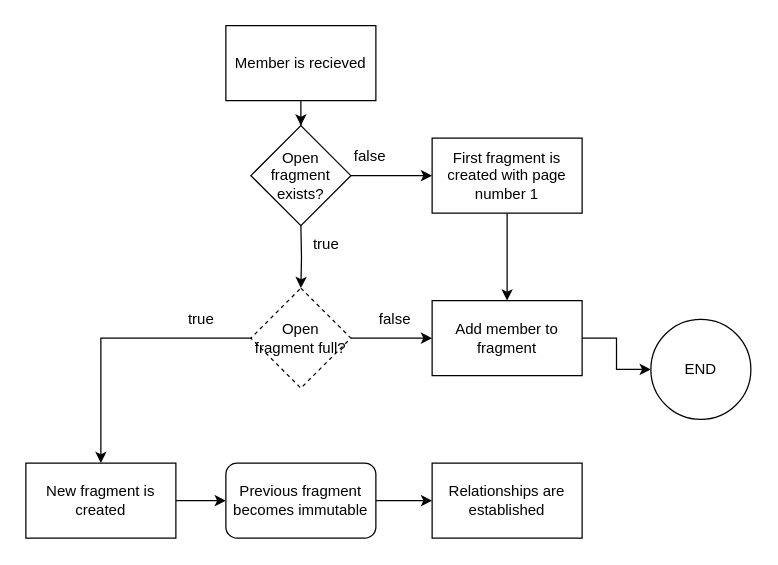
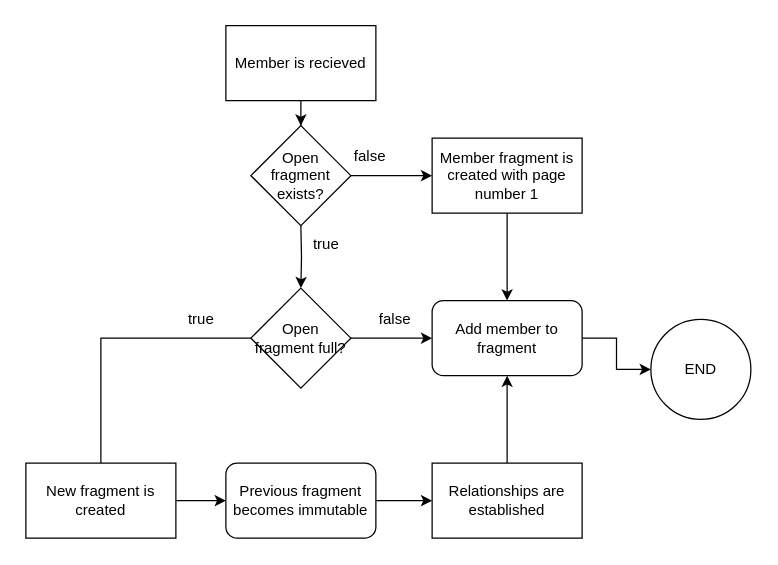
- <mxCell id="5" value="First fragment is created with page number 1" style="rounded=0;whiteSpace=wrap;html=1;" vertex="1" parent="1"><mxGeometry x="345" y="110" width="120" height="60" as="geometry" /></mxCell>
+ <mxCell id="5" value="Member fragment is created with page number 1" style="rounded=0;whiteSpace=wrap;html=1;" vertex="1" parent="1"><mxGeometry x="345" y="110" width="120" height="60" as="geometry" /></mxCell>
- <mxCell id="9" value="Open fragment full?" style="rhombus;whiteSpace=wrap;html=1;dashed=1;" vertex="1" parent="1"><mxGeometry x="200" y="230" width="80" height="80" as="geometry" /></mxCell>
+ <mxCell id="9" value="Open fragment full?" style="rhombus;whiteSpace=wrap;html=1;" vertex="1" parent="1"><mxGeometry x="200" y="230" width="80" height="80" as="geometry" /></mxCell>
- <mxCell id="11" value="Add member to fragment" style="rounded=0;whiteSpace=wrap;html=1;" vertex="1" parent="1"><mxGeometry x="345" y="240" width="120" height="60" as="geometry" /></mxCell>
+ <mxCell id="11" value="Add member to fragment" style="whiteSpace=wrap;html=1;rounded=1;" vertex="1" parent="1"><mxGeometry x="345" y="240" width="120" height="60" as="geometry" /></mxCell>
+ <mxCell id="18" style="edgeStyle=orthogonalEdgeStyle;rounded=0;orthogonalLoop=1;jettySize=auto;html=1;entryX=0.5;entryY=1;entryDx=0;entryDy=0;" edge="1" parent="1" source="19" target="11"><mxGeometry relative="1" as="geometry" /></mxCell>
- <mxCell id="8" style="edgeStyle=orthogonalEdgeStyle;rounded=0;orthogonalLoop=1;jettySize=auto;html=1;entryX=0.5;entryY=0;entryDx=0;entryDy=0;" edge="1" parent="1" source="9" target="14"><mxGeometry relative="1" as="geometry" /></mxCell>
+ <mxCell id="8" style="edgeStyle=orthogonalEdgeStyle;rounded=0;orthogonalLoop=1;jettySize=auto;html=1;entryX=0.5;entryY=0;entryDx=0;entryDy=0;endArrow=none;" edge="1" parent="1" source="9" target="14"><mxGeometry relative="1" as="geometry" /></mxCell>
